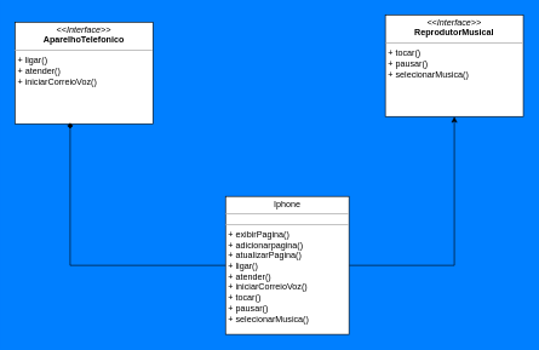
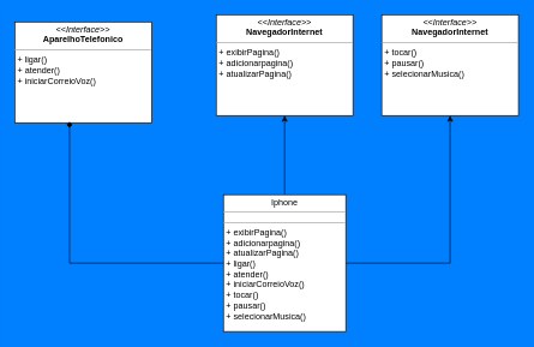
- <mxCell id="3" value="&lt;p style=&quot;margin:0px;margin-top:4px;text-align:center;&quot;&gt;&lt;i&gt;&amp;lt;&amp;lt;Interface&amp;gt;&amp;gt;&lt;/i&gt;&lt;br&gt;&lt;b&gt;ReprodutorMusical&lt;/b&gt;&lt;/p&gt;&lt;hr size=&quot;1&quot;&gt;&lt;p style=&quot;margin:0px;margin-left:4px;&quot;&gt;&lt;/p&gt;&lt;p style=&quot;margin:0px;margin-left:4px;&quot;&gt;+ tocar()&lt;br&gt;+ pausar()&lt;/p&gt;&lt;p style=&quot;margin:0px;margin-left:4px;&quot;&gt;+ selecionarMusica()&lt;/p&gt;" style="verticalAlign=top;align=left;overflow=fill;fontSize=12;fontFamily=Helvetica;html=1;whiteSpace=wrap;" vertex="1" parent="1"><mxGeometry x="530" y="20" width="190" height="140" as="geometry" /></mxCell>
+ <mxCell id="3" value="&lt;p style=&quot;margin:0px;margin-top:4px;text-align:center;&quot;&gt;&lt;i&gt;&amp;lt;&amp;lt;Interface&amp;gt;&amp;gt;&lt;/i&gt;&lt;br&gt;&lt;b&gt;NavegadorInternet&lt;/b&gt;&lt;/p&gt;&lt;hr size=&quot;1&quot;&gt;&lt;p style=&quot;margin:0px;margin-left:4px;&quot;&gt;&lt;/p&gt;&lt;p style=&quot;margin:0px;margin-left:4px;&quot;&gt;+ tocar()&lt;br&gt;+ pausar()&lt;/p&gt;&lt;p style=&quot;margin:0px;margin-left:4px;&quot;&gt;+ selecionarMusica()&lt;/p&gt;" style="verticalAlign=top;align=left;overflow=fill;fontSize=12;fontFamily=Helvetica;html=1;whiteSpace=wrap;" vertex="1" parent="1"><mxGeometry x="530" y="20" width="190" height="140" as="geometry" /></mxCell>
+ <mxCell id="4" value="&lt;p style=&quot;margin:0px;margin-top:4px;text-align:center;&quot;&gt;&lt;i&gt;&amp;lt;&amp;lt;Interface&amp;gt;&amp;gt;&lt;/i&gt;&lt;br&gt;&lt;b&gt;NavegadorInternet&lt;/b&gt;&lt;/p&gt;&lt;hr size=&quot;1&quot;&gt;&lt;p style=&quot;margin:0px;margin-left:4px;&quot;&gt;&lt;/p&gt;&lt;p style=&quot;margin:0px;margin-left:4px;&quot;&gt;+ exibirPagina()&lt;br&gt;+ adicionarpagina()&lt;/p&gt;&lt;p style=&quot;margin:0px;margin-left:4px;&quot;&gt;+ atualizarPagina()&lt;/p&gt;" style="verticalAlign=top;align=left;overflow=fill;fontSize=12;fontFamily=Helvetica;html=1;whiteSpace=wrap;" vertex="1" parent="1"><mxGeometry x="300" y="20" width="190" height="140" as="geometry" /></mxCell>
+ <mxCell id="5" style="edgeStyle=orthogonalEdgeStyle;rounded=0;orthogonalLoop=1;jettySize=auto;html=1;entryX=0.5;entryY=1;entryDx=0;entryDy=0;" edge="1" parent="1" source="7" target="4"><mxGeometry relative="1" as="geometry" /></mxCell>
